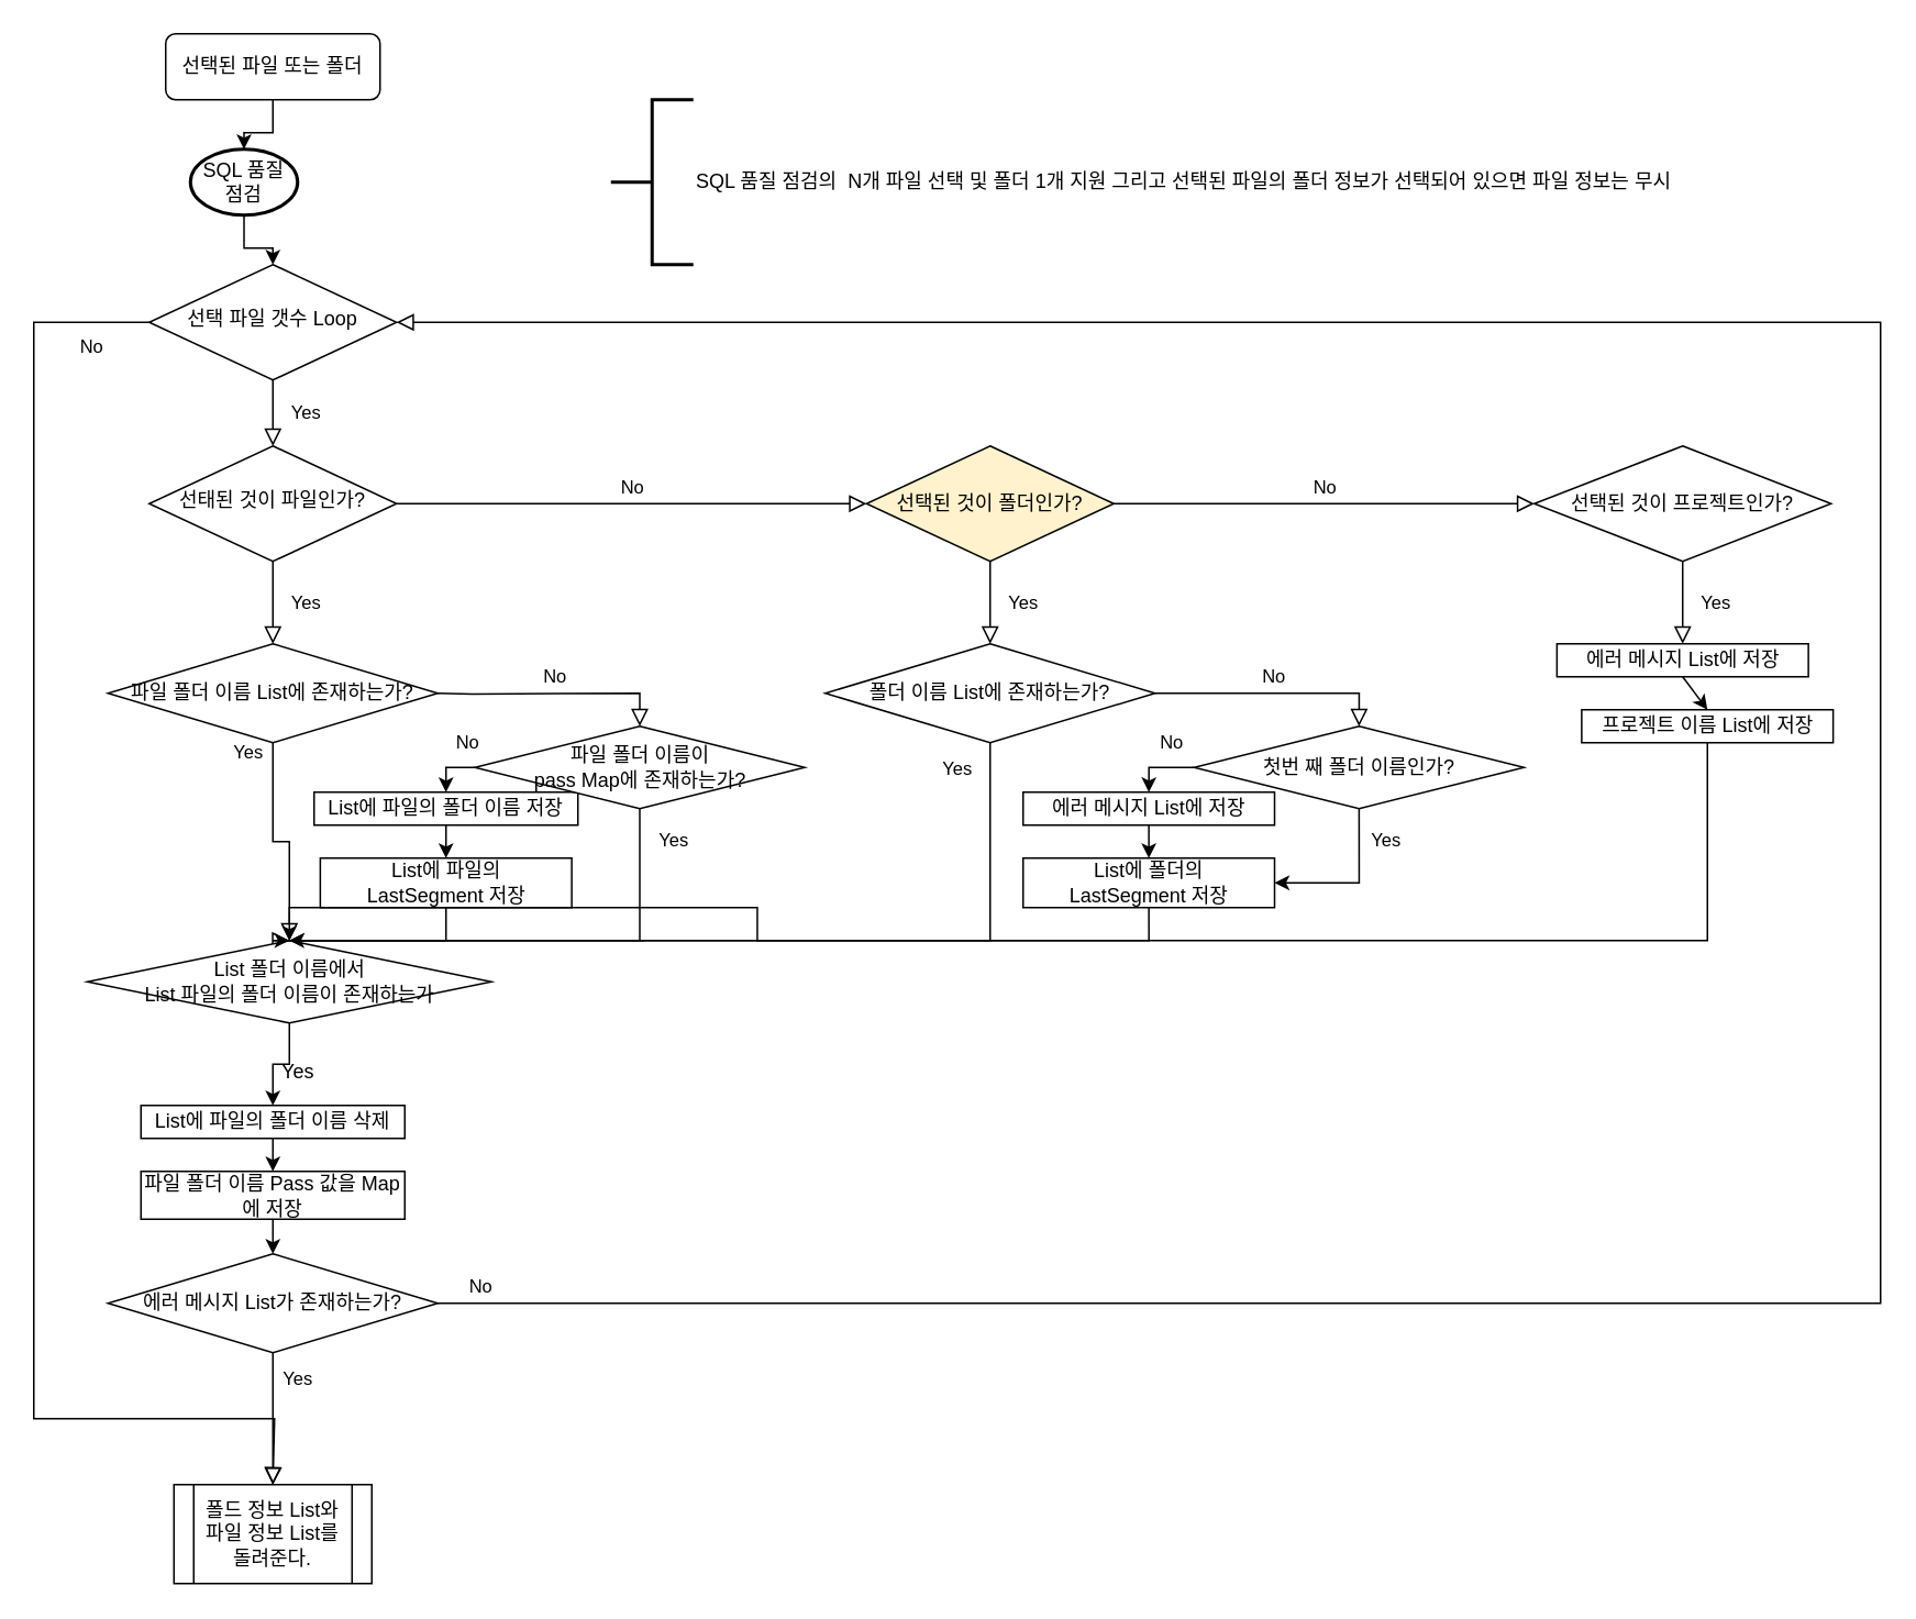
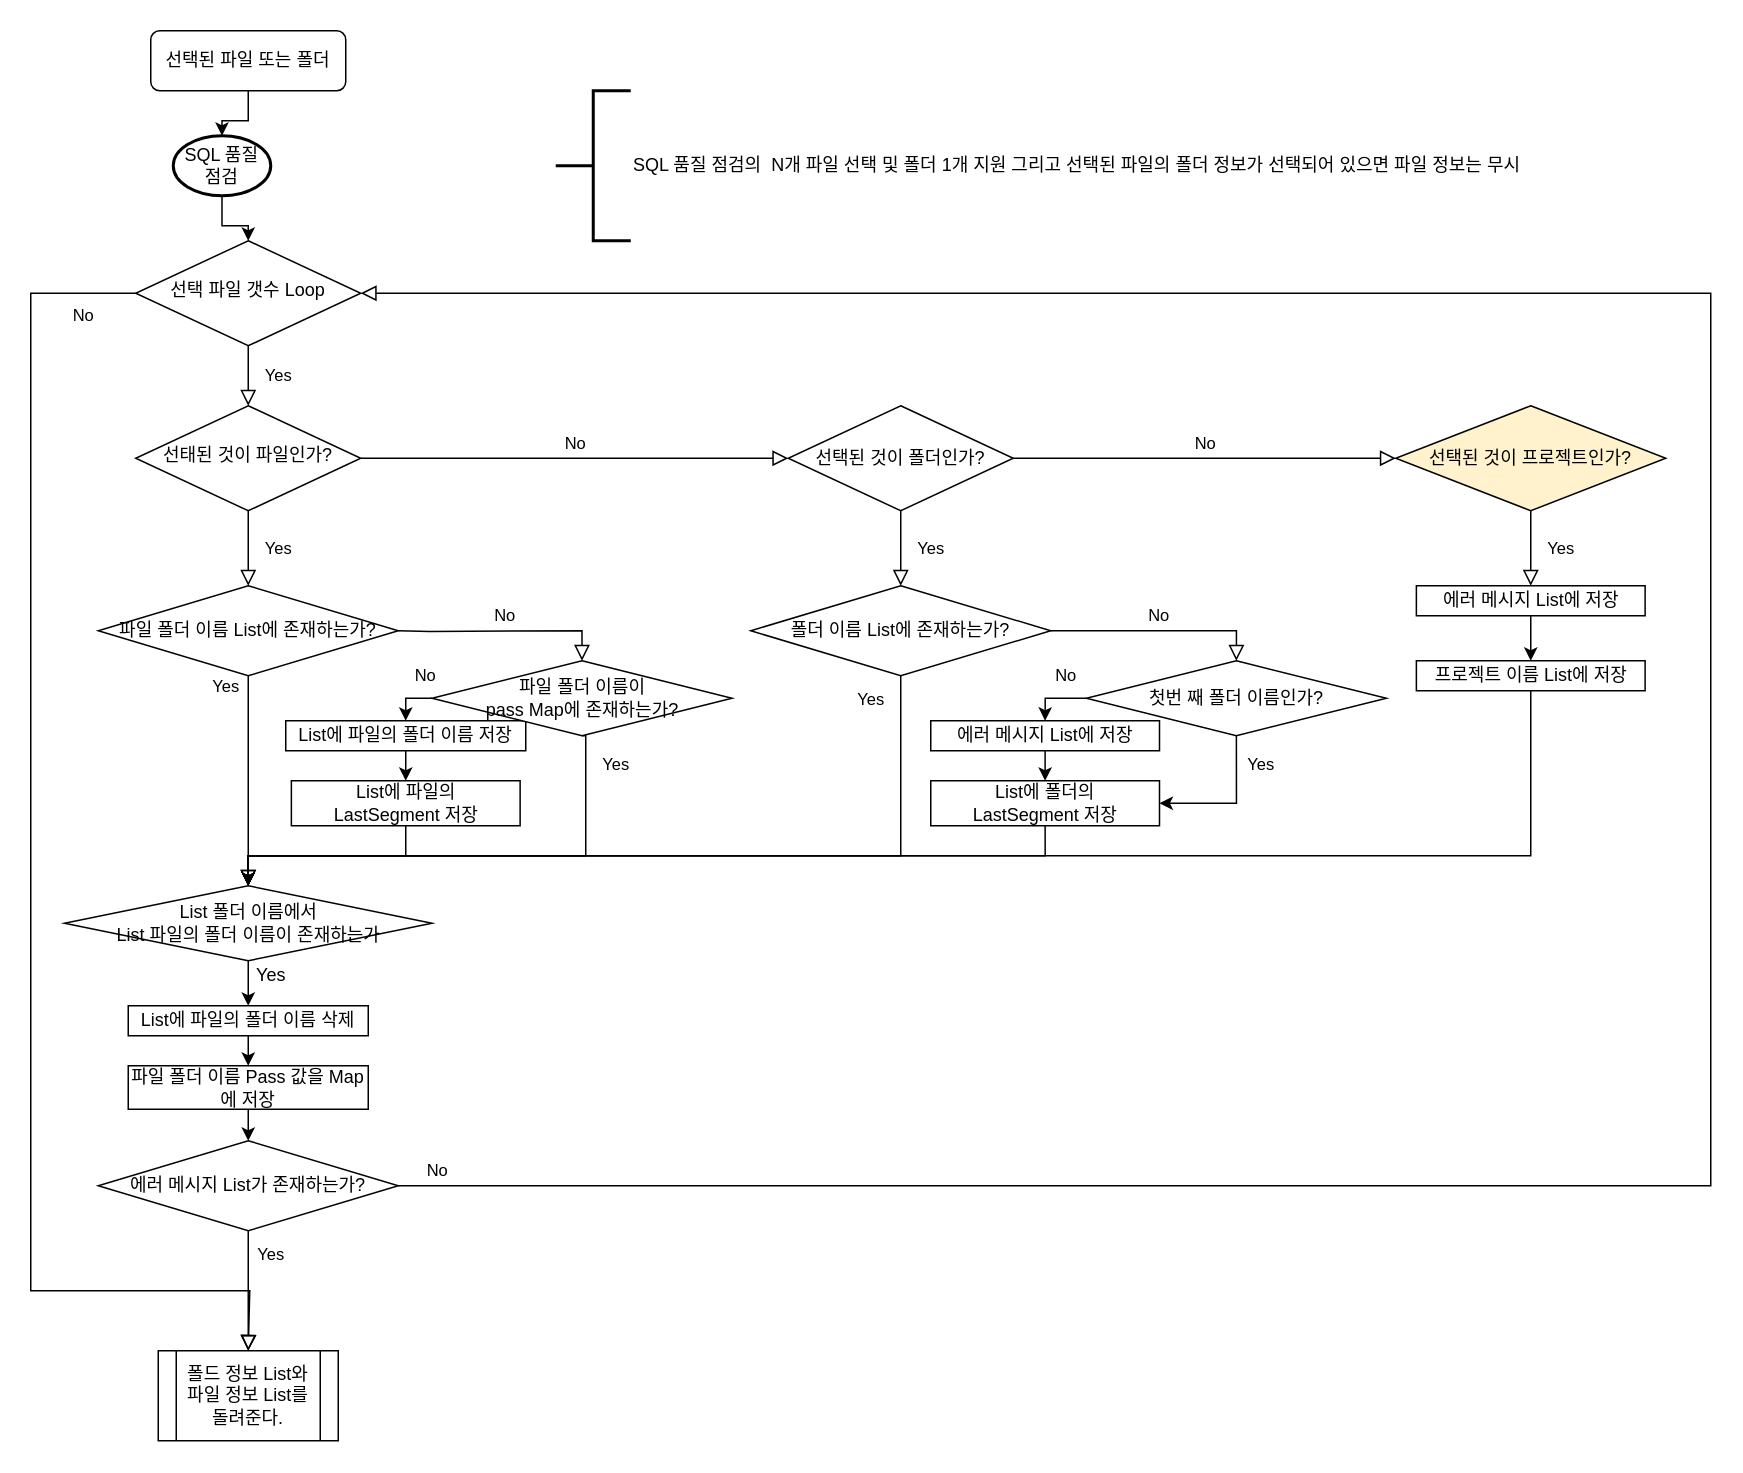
- <mxCell id="6" value="선택된 것이 폴더인가?" style="rhombus;whiteSpace=wrap;html=1;fillColor=#fff2cc;" vertex="1" parent="1"><mxGeometry x="525" y="270" width="150" height="70" as="geometry" /></mxCell>
+ <mxCell id="6" value="선택된 것이 폴더인가?" style="rhombus;whiteSpace=wrap;html=1;" vertex="1" parent="1"><mxGeometry x="525" y="270" width="150" height="70" as="geometry" /></mxCell>
- <mxCell id="7" value="선택된 것이 프로젝트인가?" style="rhombus;whiteSpace=wrap;html=1;" vertex="1" parent="1"><mxGeometry x="930" y="270" width="180" height="70" as="geometry" /></mxCell>
+ <mxCell id="7" value="선택된 것이 프로젝트인가?" style="rhombus;whiteSpace=wrap;html=1;fillColor=#fff2cc;" vertex="1" parent="1"><mxGeometry x="930" y="270" width="180" height="70" as="geometry" /></mxCell>
- <mxCell id="22" value="프로젝트 이름 List에 저장" style="rounded=0;whiteSpace=wrap;html=1;" vertex="1" parent="1"><mxGeometry x="958.75" y="430" width="152.5" height="20" as="geometry" /></mxCell>
+ <mxCell id="22" value="프로젝트 이름 List에 저장" style="rounded=0;whiteSpace=wrap;html=1;" vertex="1" parent="1"><mxGeometry x="943.75" y="440" width="152.5" height="20" as="geometry" /></mxCell>
- <mxCell id="33" value="List 폴더 이름에서&lt;br&gt;List 파일의 폴더 이름이 존재하는가" style="rhombus;whiteSpace=wrap;html=1;" vertex="1" parent="1"><mxGeometry x="52.5" y="570" width="245" height="50" as="geometry" /></mxCell>
+ <mxCell id="33" value="List 폴더 이름에서&lt;br&gt;List 파일의 폴더 이름이 존재하는가" style="rhombus;whiteSpace=wrap;html=1;" vertex="1" parent="1"><mxGeometry x="42.5" y="590" width="245" height="50" as="geometry" /></mxCell>
